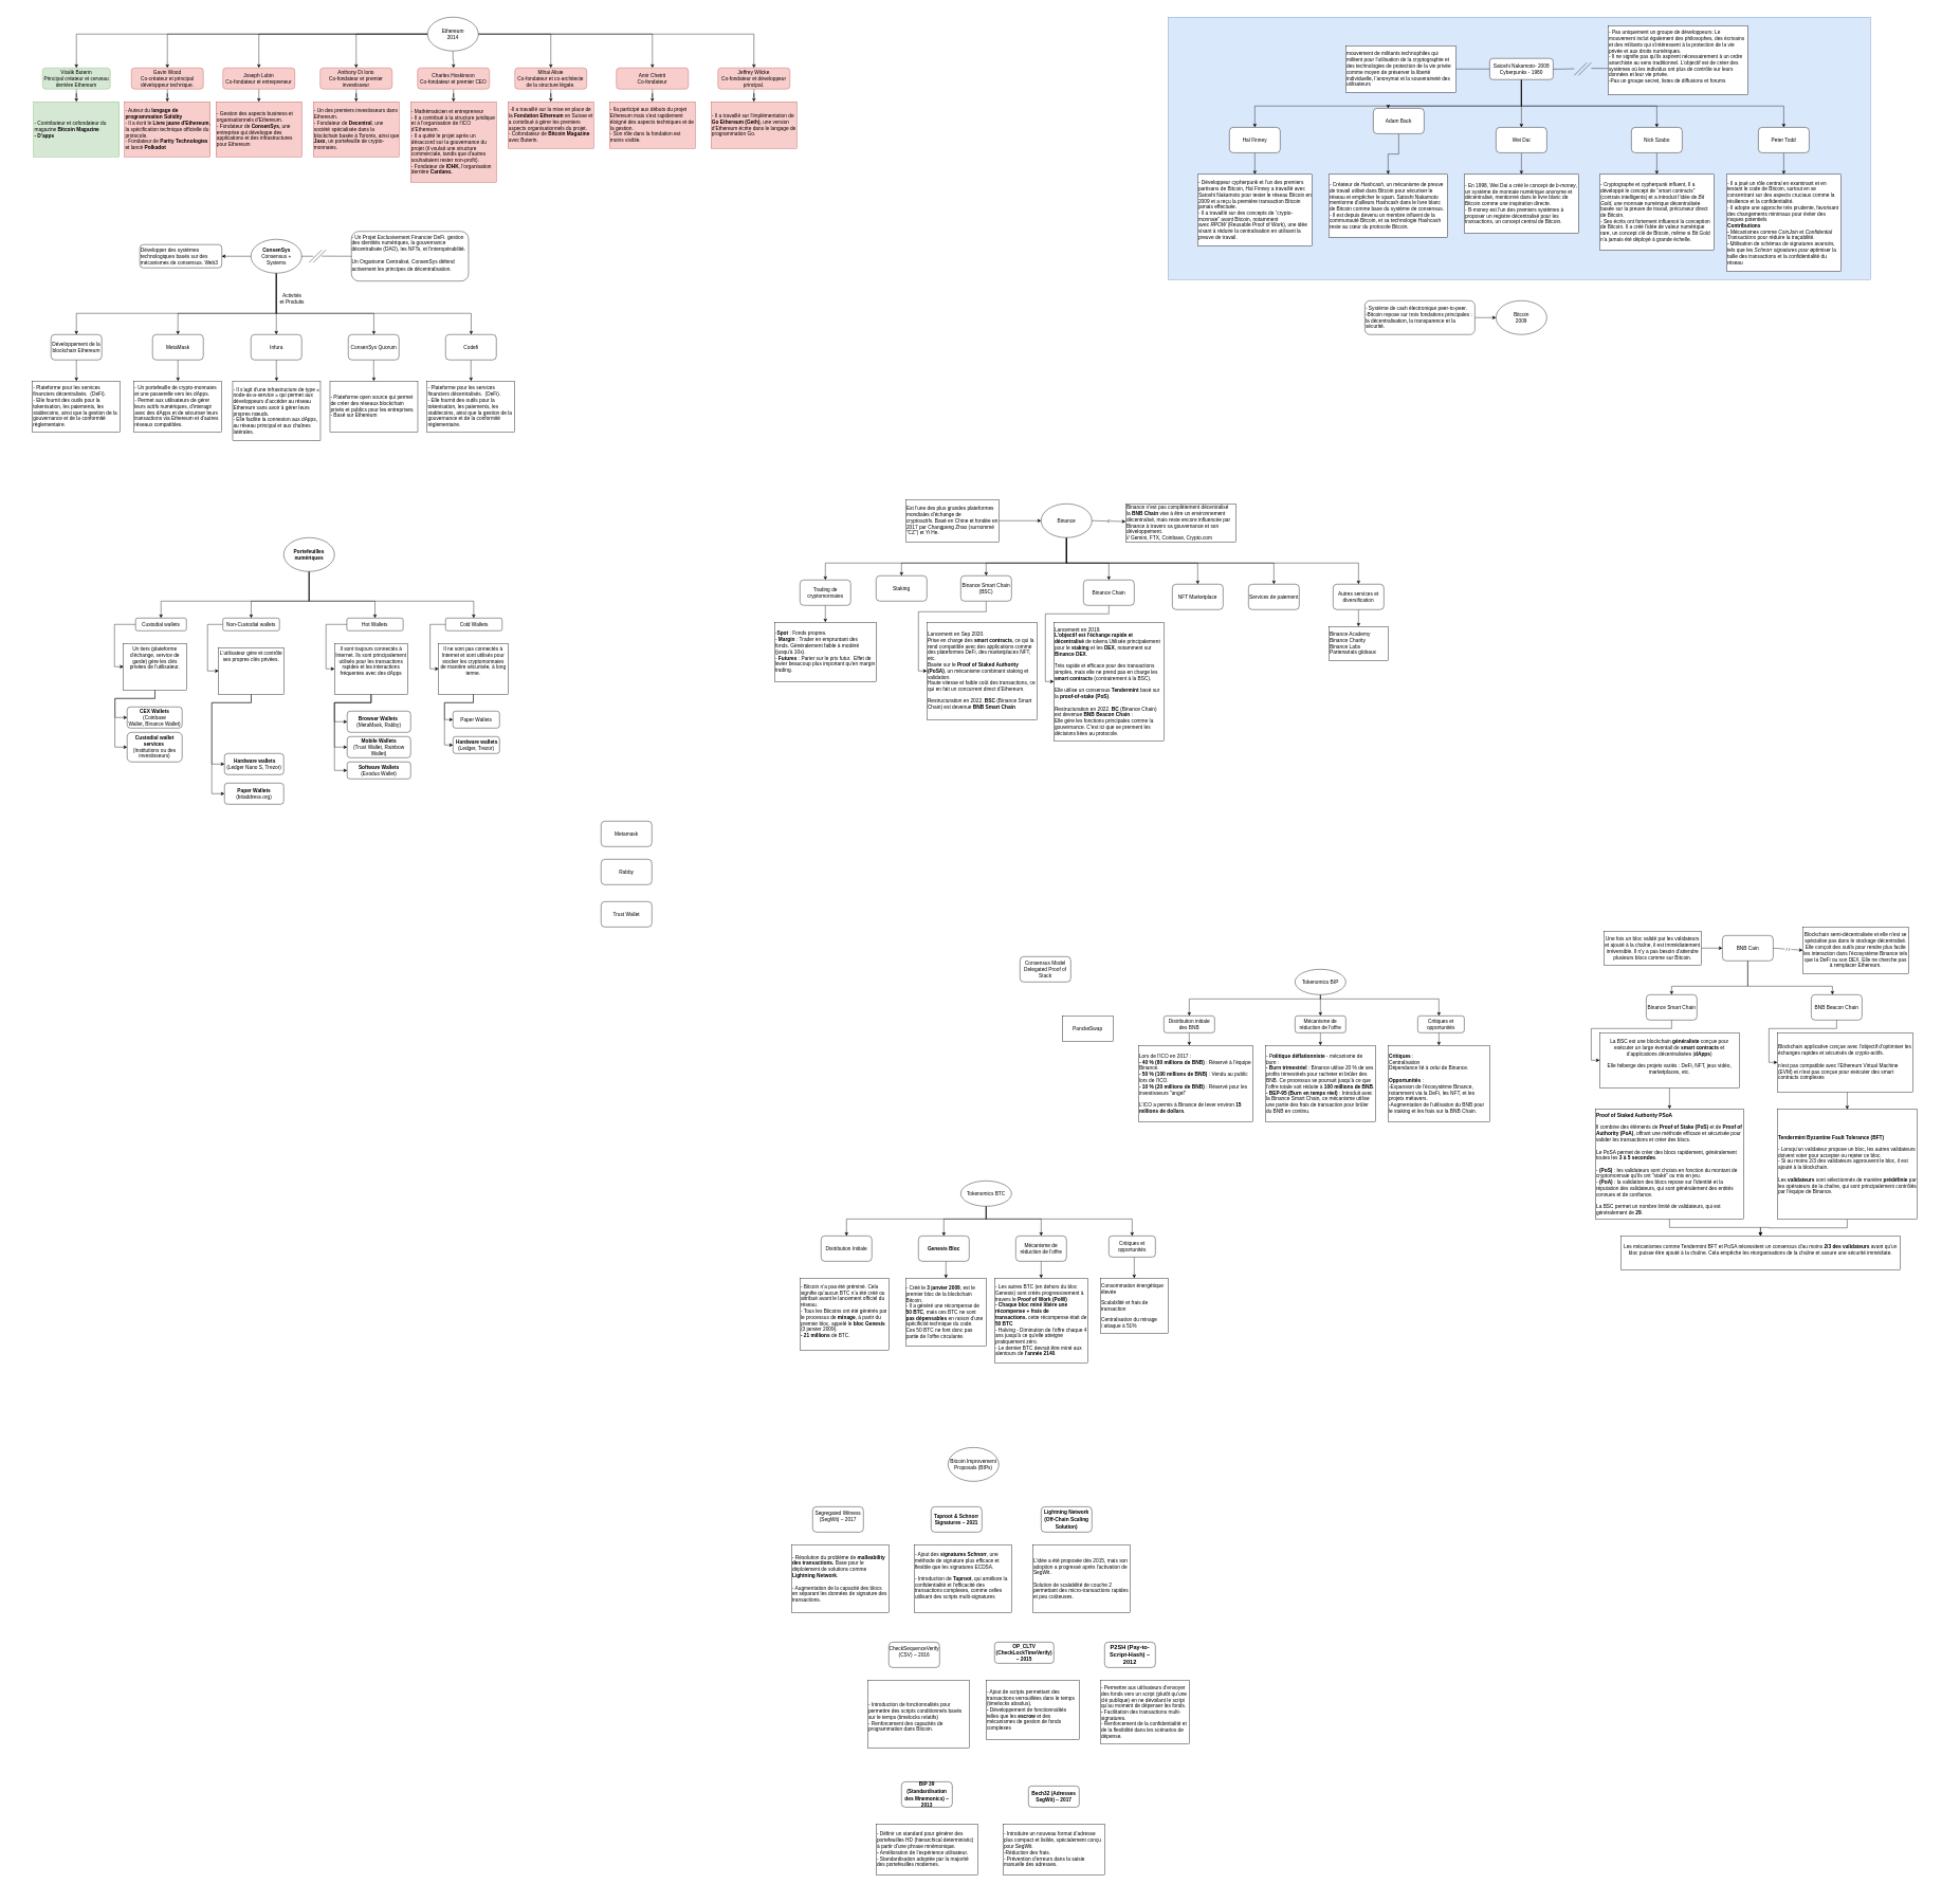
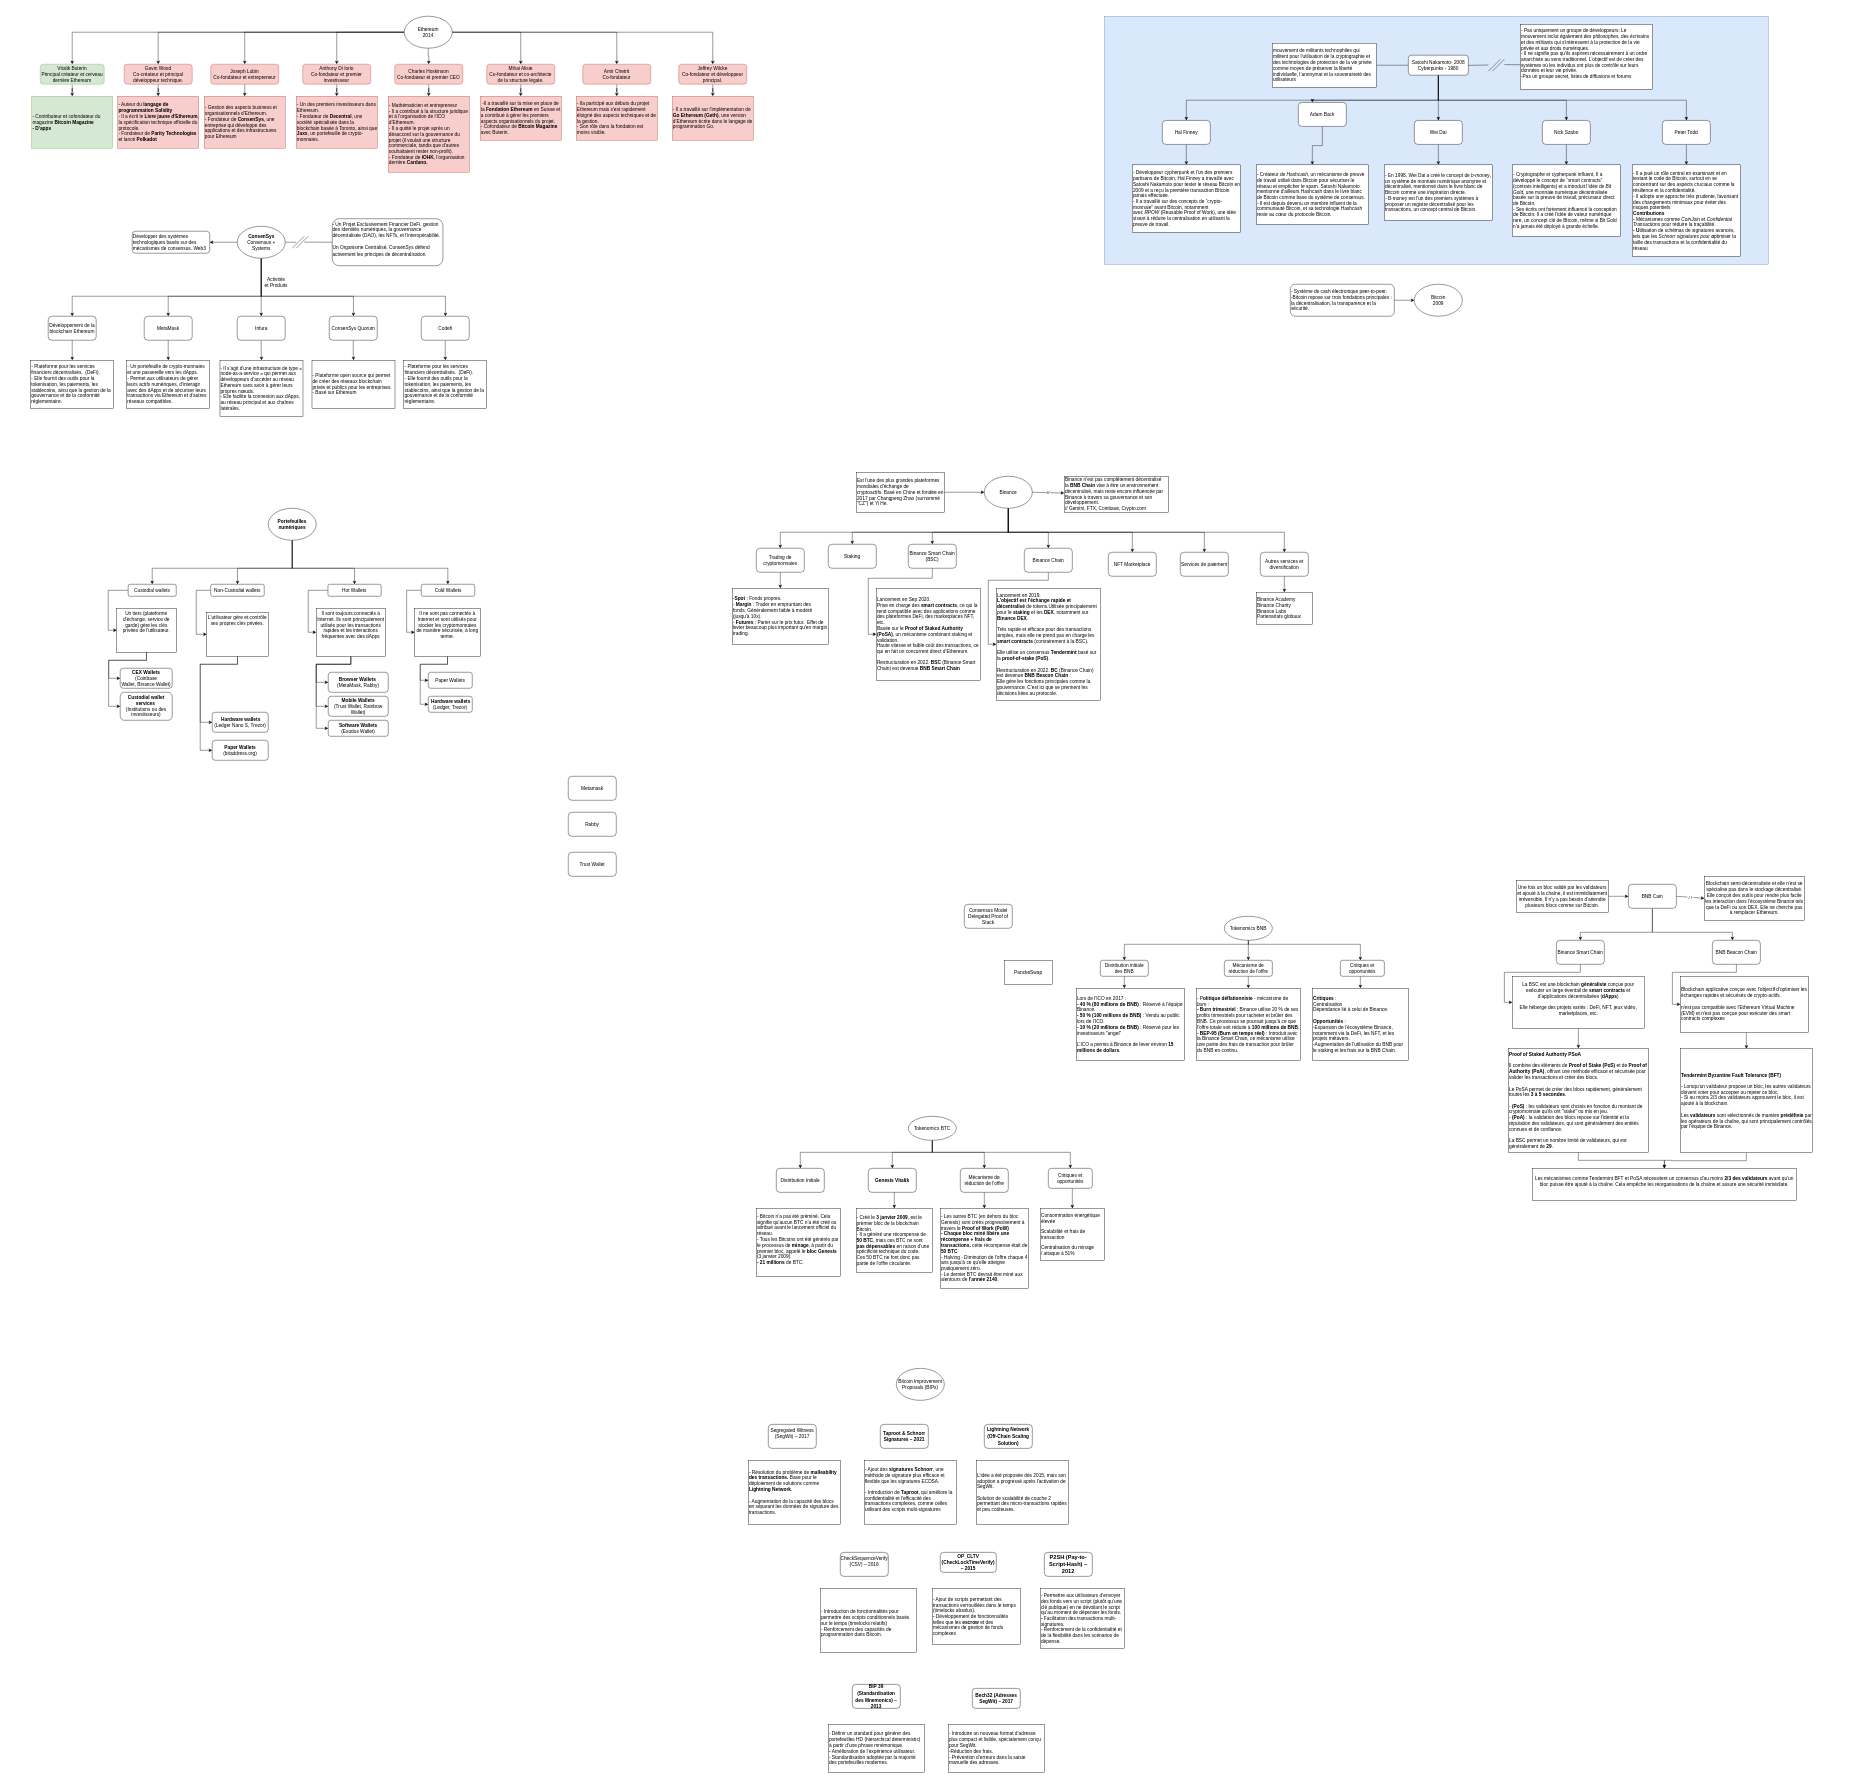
- <mxCell id="158" value="Tokenomics BIP" style="ellipse;whiteSpace=wrap;html=1;" parent="1" vertex="1"><mxGeometry x="3060" y="2290" width="120" height="60" as="geometry" /></mxCell>
+ <mxCell id="158" value="Tokenomics BNB" style="ellipse;whiteSpace=wrap;html=1;" parent="1" vertex="1"><mxGeometry x="3060" y="2290" width="120" height="60" as="geometry" /></mxCell>
- <mxCell id="219" value="&lt;h3&gt;&lt;font style=&quot;font-size: 12px;&quot;&gt;Genesis&amp;nbsp;&lt;span style=&quot;background-color: initial;&quot;&gt;Bloc&lt;/span&gt;&lt;/font&gt;&lt;/h3&gt;" style="rounded=1;whiteSpace=wrap;html=1;" vertex="1" parent="1"><mxGeometry x="2170" y="2920" width="120" height="60" as="geometry" /></mxCell>
+ <mxCell id="219" value="&lt;h3&gt;&lt;font style=&quot;font-size: 12px;&quot;&gt;Genesis&amp;nbsp;&lt;span style=&quot;background-color: initial;&quot;&gt;Vitalik&lt;/span&gt;&lt;/font&gt;&lt;/h3&gt;" style="rounded=1;whiteSpace=wrap;html=1;" vertex="1" parent="1"><mxGeometry x="2170" y="2920" width="120" height="60" as="geometry" /></mxCell>
